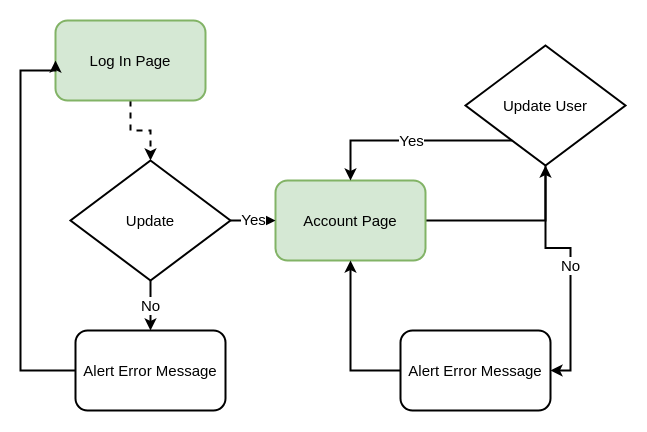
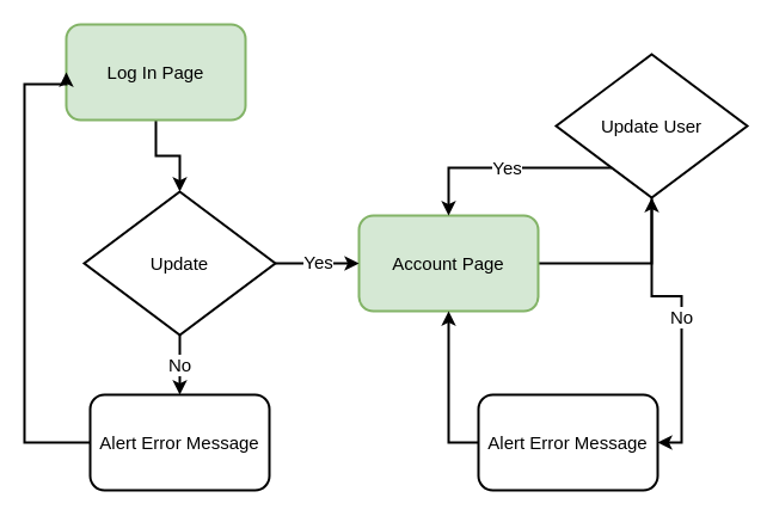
- <mxCell id="2" value="" style="edgeStyle=orthogonalEdgeStyle;rounded=0;orthogonalLoop=1;jettySize=auto;html=1;fontSize=15;strokeWidth=2;entryX=0.5;entryY=0;entryDx=0;entryDy=0;dashed=1;" edge="1" parent="1" source="3" target="9"><mxGeometry relative="1" as="geometry"><mxPoint x="150" y="0" as="targetPoint" /></mxGeometry></mxCell>
+ <mxCell id="2" value="" style="edgeStyle=orthogonalEdgeStyle;rounded=0;orthogonalLoop=1;jettySize=auto;html=1;fontSize=15;strokeWidth=2;entryX=0.5;entryY=0;entryDx=0;entryDy=0;" edge="1" parent="1" source="3" target="9"><mxGeometry relative="1" as="geometry"><mxPoint x="150" y="0" as="targetPoint" /></mxGeometry></mxCell>
- <mxCell id="5" value="&lt;font style=&quot;font-size: 15px;&quot;&gt;Account Page&lt;br&gt;&lt;/font&gt;" style="rounded=1;whiteSpace=wrap;html=1;strokeWidth=2;fillColor=#d5e8d4;strokeColor=#82b366;" vertex="1" parent="1"><mxGeometry x="275" y="180" width="150" height="80" as="geometry" /></mxCell>
+ <mxCell id="5" value="&lt;font style=&quot;font-size: 15px;&quot;&gt;Account Page&lt;br&gt;&lt;/font&gt;" style="rounded=1;whiteSpace=wrap;html=1;strokeWidth=2;fillColor=#d5e8d4;strokeColor=#82b366;" vertex="1" parent="1"><mxGeometry x="300" y="180" width="150" height="80" as="geometry" /></mxCell>
